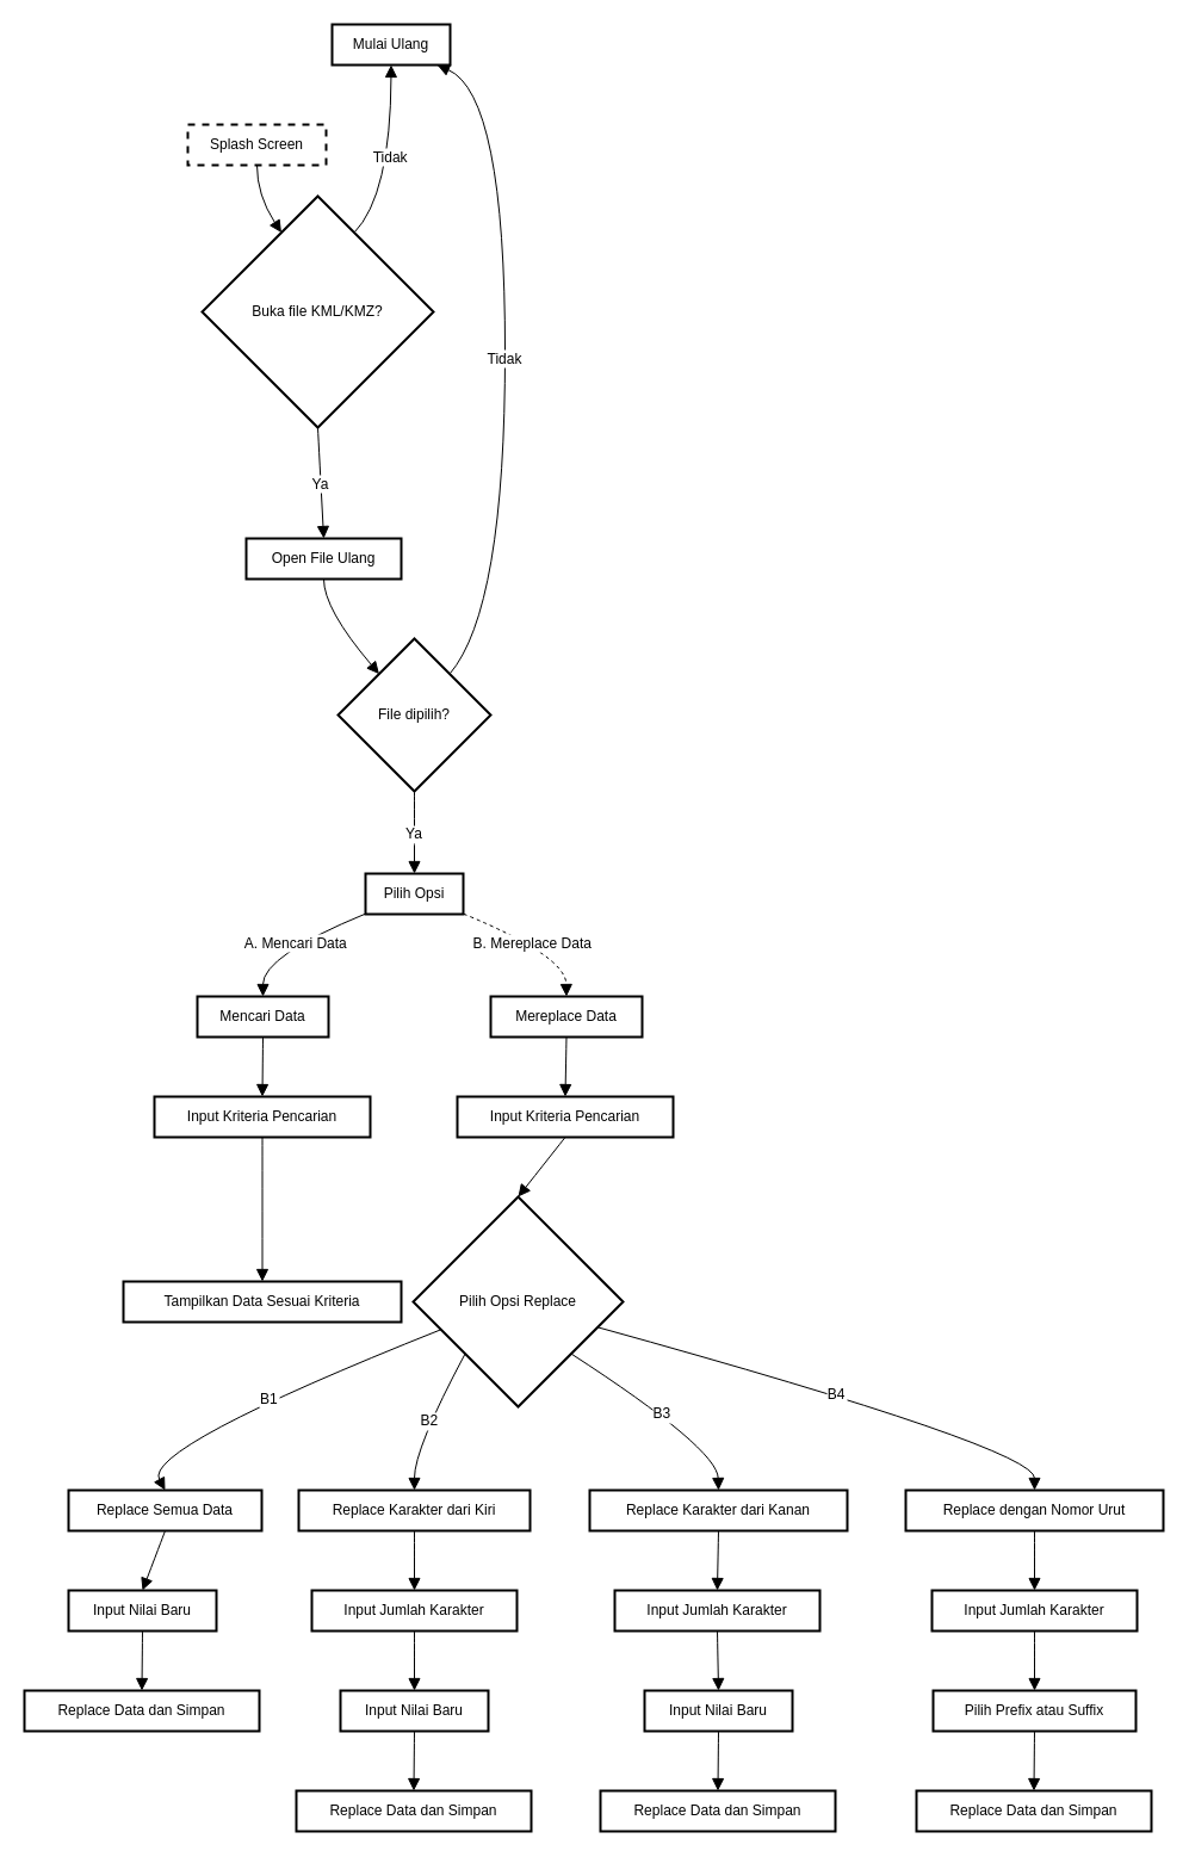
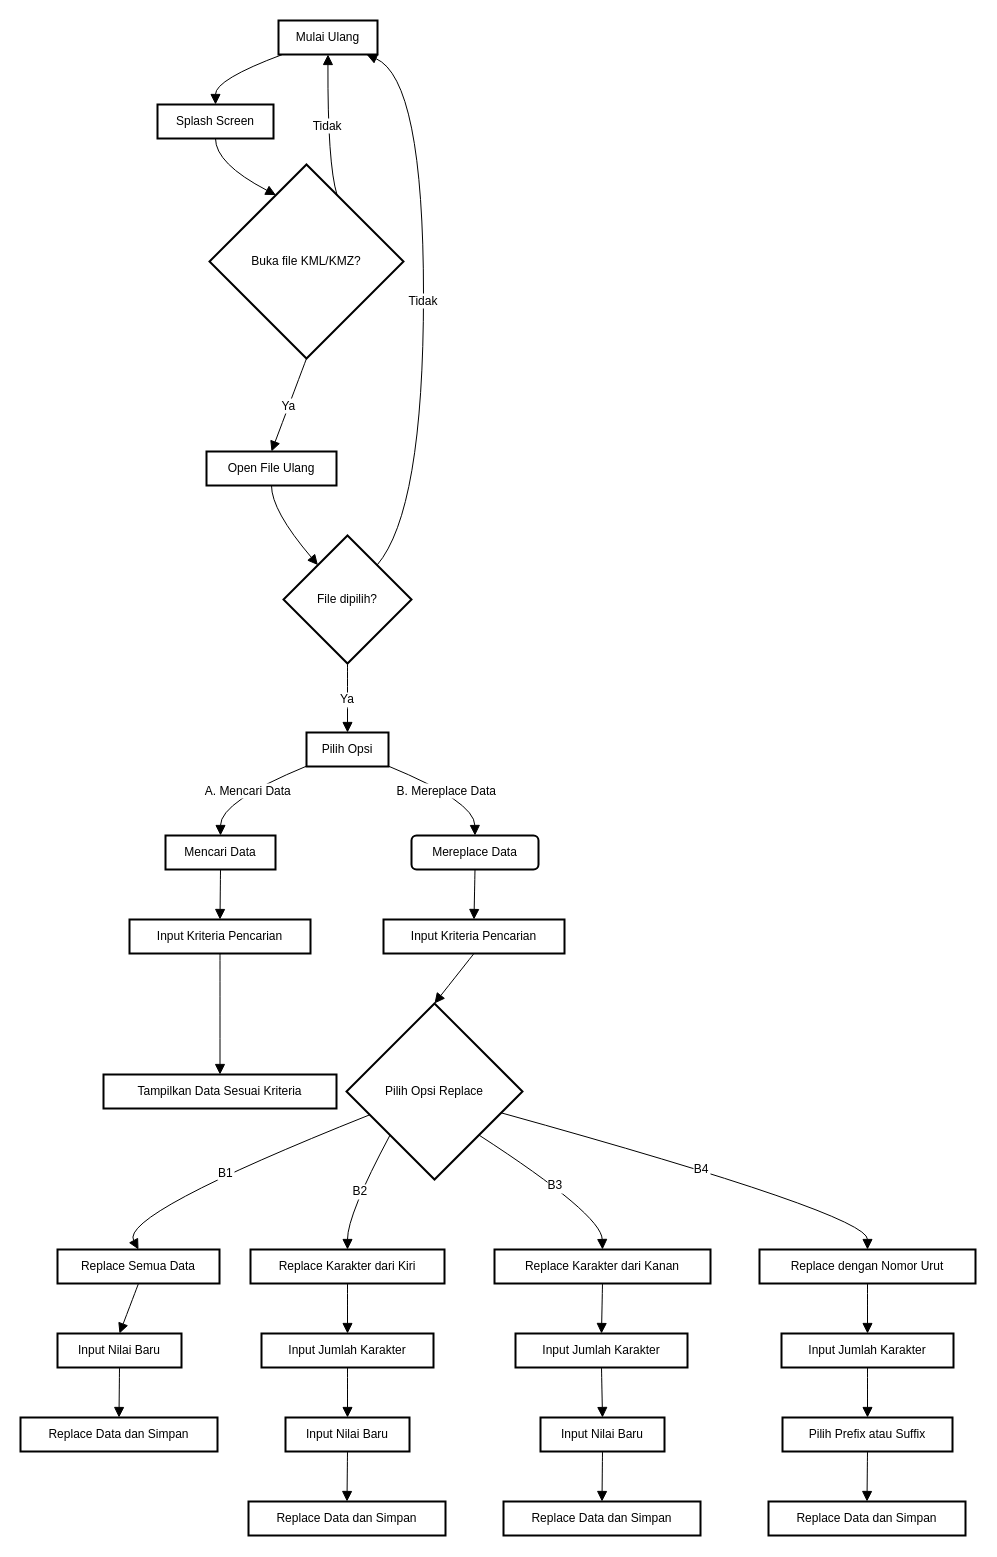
+ <mxCell id="29" value="" style="curved=1;startArrow=none;endArrow=block;exitX=0.04;exitY=1;entryX=0.5;entryY=0;rounded=0;fontSize=12;startSize=8;endSize=8;" edge="1" parent="1" source="2" target="3"><mxGeometry relative="1" as="geometry"><Array as="points"><mxPoint x="215" y="79" /></Array></mxGeometry></mxCell>
- <mxCell id="3" value="Splash Screen" style="whiteSpace=wrap;strokeWidth=2;dashed=1;" vertex="1" parent="1"><mxGeometry x="157" y="104" width="116" height="34" as="geometry" /></mxCell>
+ <mxCell id="3" value="Splash Screen" style="whiteSpace=wrap;strokeWidth=2;" vertex="1" parent="1"><mxGeometry x="157" y="104" width="116" height="34" as="geometry" /></mxCell>
- <mxCell id="4" value="Buka file KML/KMZ?" style="rhombus;strokeWidth=2;whiteSpace=wrap;" vertex="1" parent="1"><mxGeometry x="169" y="164" width="194" height="194" as="geometry" /></mxCell>
+ <mxCell id="4" value="Buka file KML/KMZ?" style="rhombus;strokeWidth=2;whiteSpace=wrap;" vertex="1" parent="1"><mxGeometry x="209" y="164" width="194" height="194" as="geometry" /></mxCell>
- <mxCell id="37" value="B. Mereplace Data" style="curved=1;startArrow=none;endArrow=block;exitX=1;exitY=0.99;entryX=0.5;entryY=0.01;rounded=0;fontSize=12;startSize=8;endSize=8;dashed=1;" edge="1" parent="1" source="7" target="11"><mxGeometry relative="1" as="geometry"><Array as="points"><mxPoint x="474" y="801" /></Array></mxGeometry></mxCell>
+ <mxCell id="37" value="B. Mereplace Data" style="curved=1;startArrow=none;endArrow=block;exitX=1;exitY=0.99;entryX=0.5;entryY=0.01;rounded=0;fontSize=12;startSize=8;endSize=8;" edge="1" parent="1" source="7" target="11"><mxGeometry relative="1" as="geometry"><Array as="points"><mxPoint x="474" y="801" /></Array></mxGeometry></mxCell>
- <mxCell id="11" value="Mereplace Data" style="whiteSpace=wrap;strokeWidth=2;" vertex="1" parent="1"><mxGeometry x="411" y="835" width="127" height="34" as="geometry" /></mxCell>
+ <mxCell id="11" value="Mereplace Data" style="whiteSpace=wrap;strokeWidth=2;rounded=1;" vertex="1" parent="1"><mxGeometry x="411" y="835" width="127" height="34" as="geometry" /></mxCell>
